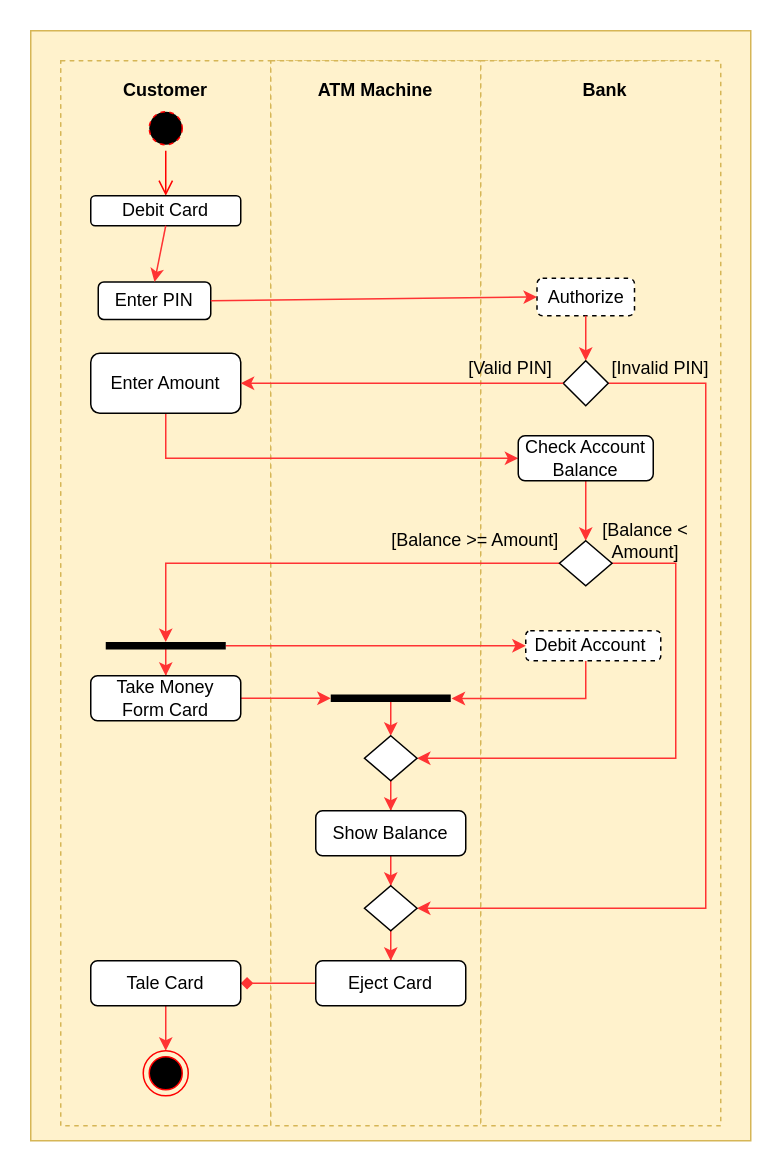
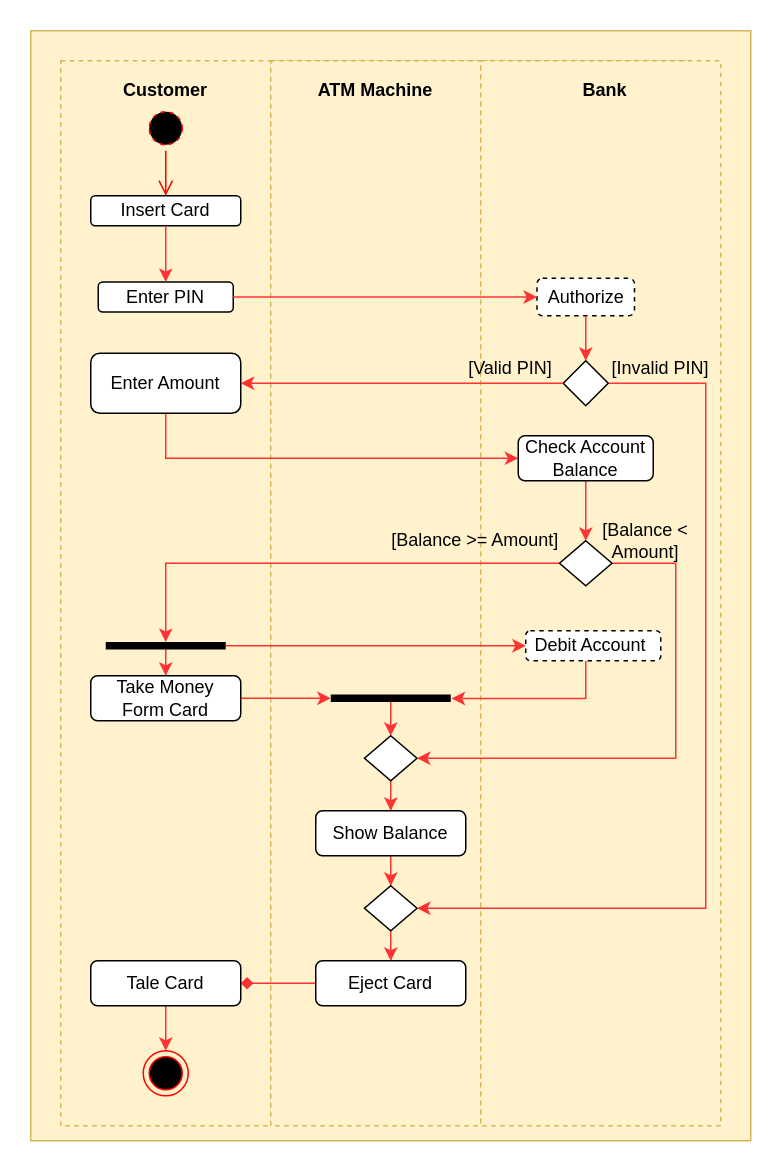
- <mxCell id="12" value="Debit Card" style="rounded=1;whiteSpace=wrap;html=1;perimeterSpacing=0;strokeWidth=1;" vertex="1" parent="1"><mxGeometry x="60" y="130" width="100" height="20" as="geometry" /></mxCell>
+ <mxCell id="12" value="Insert Card" style="rounded=1;whiteSpace=wrap;html=1;perimeterSpacing=0;strokeWidth=1;" vertex="1" parent="1"><mxGeometry x="60" y="130" width="100" height="20" as="geometry" /></mxCell>
- <mxCell id="13" value="Enter PIN" style="rounded=1;whiteSpace=wrap;html=1;perimeterSpacing=0;" vertex="1" parent="1"><mxGeometry x="65" y="187.5" width="75" height="25" as="geometry" /></mxCell>
+ <mxCell id="13" value="Enter PIN" style="rounded=1;whiteSpace=wrap;html=1;perimeterSpacing=0;" vertex="1" parent="1"><mxGeometry x="65" y="187.5" width="90" height="20" as="geometry" /></mxCell>
